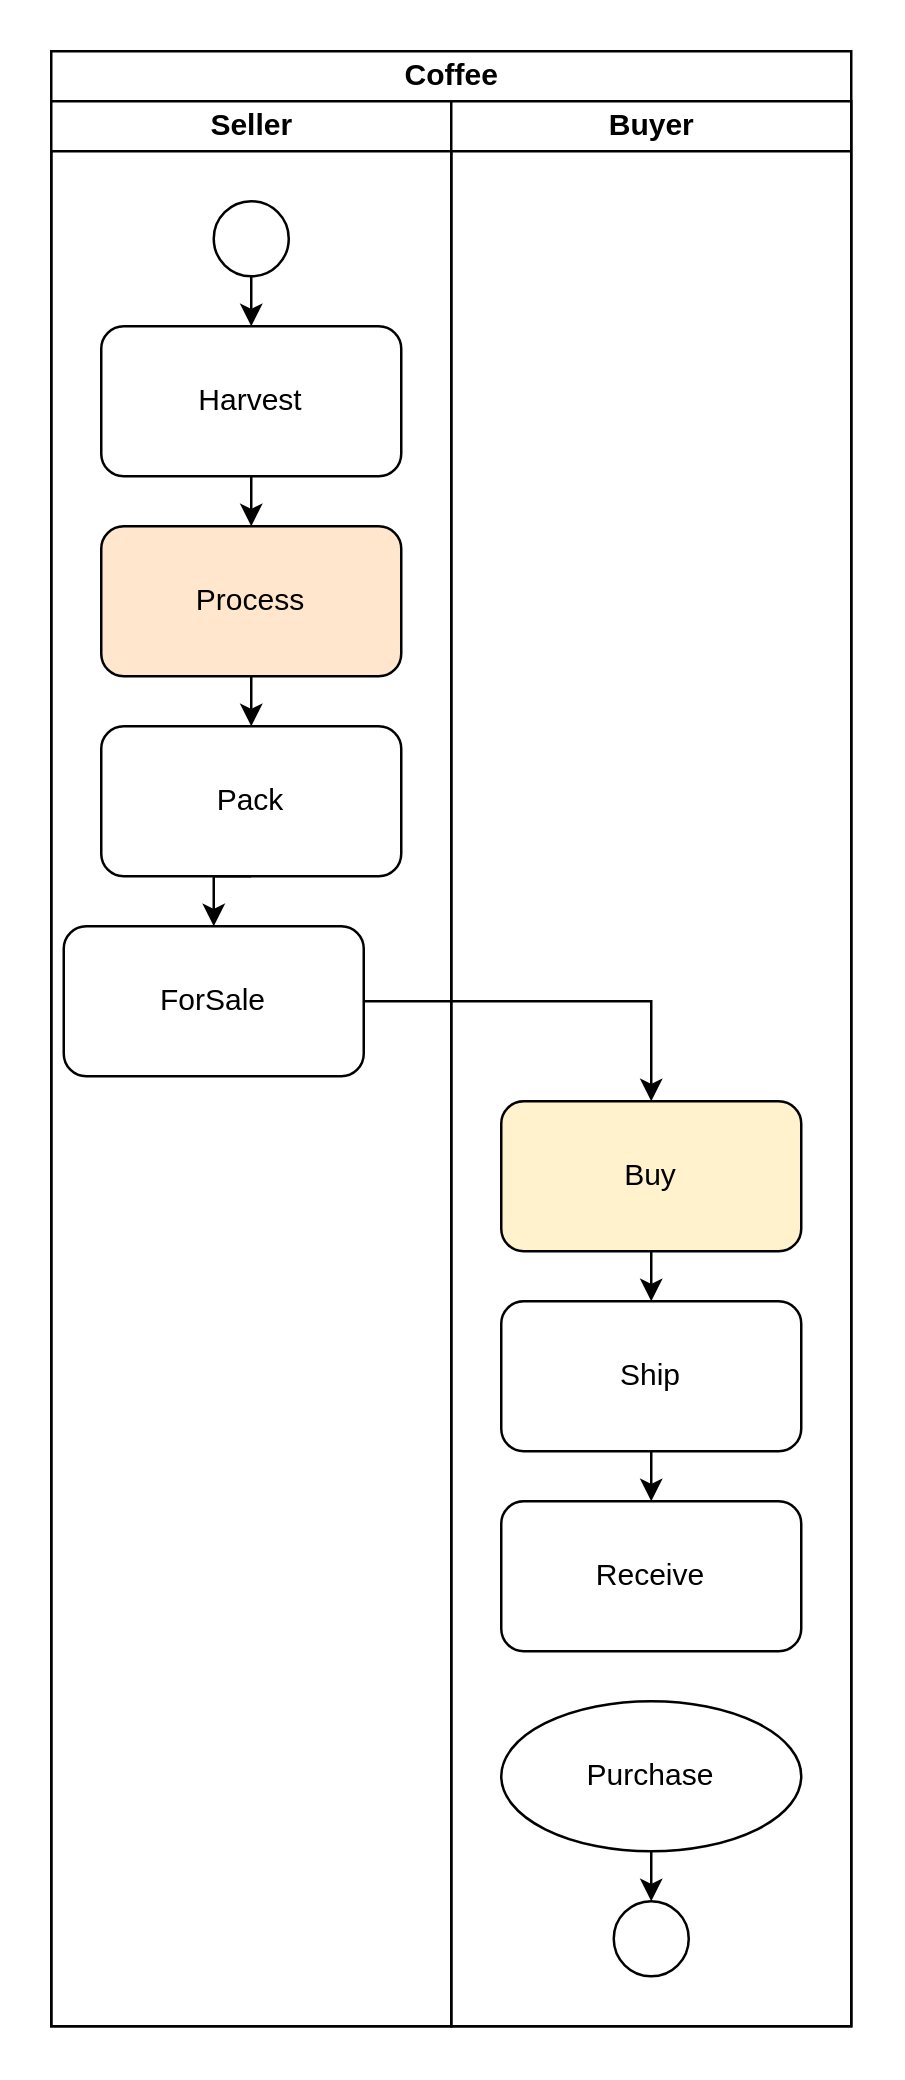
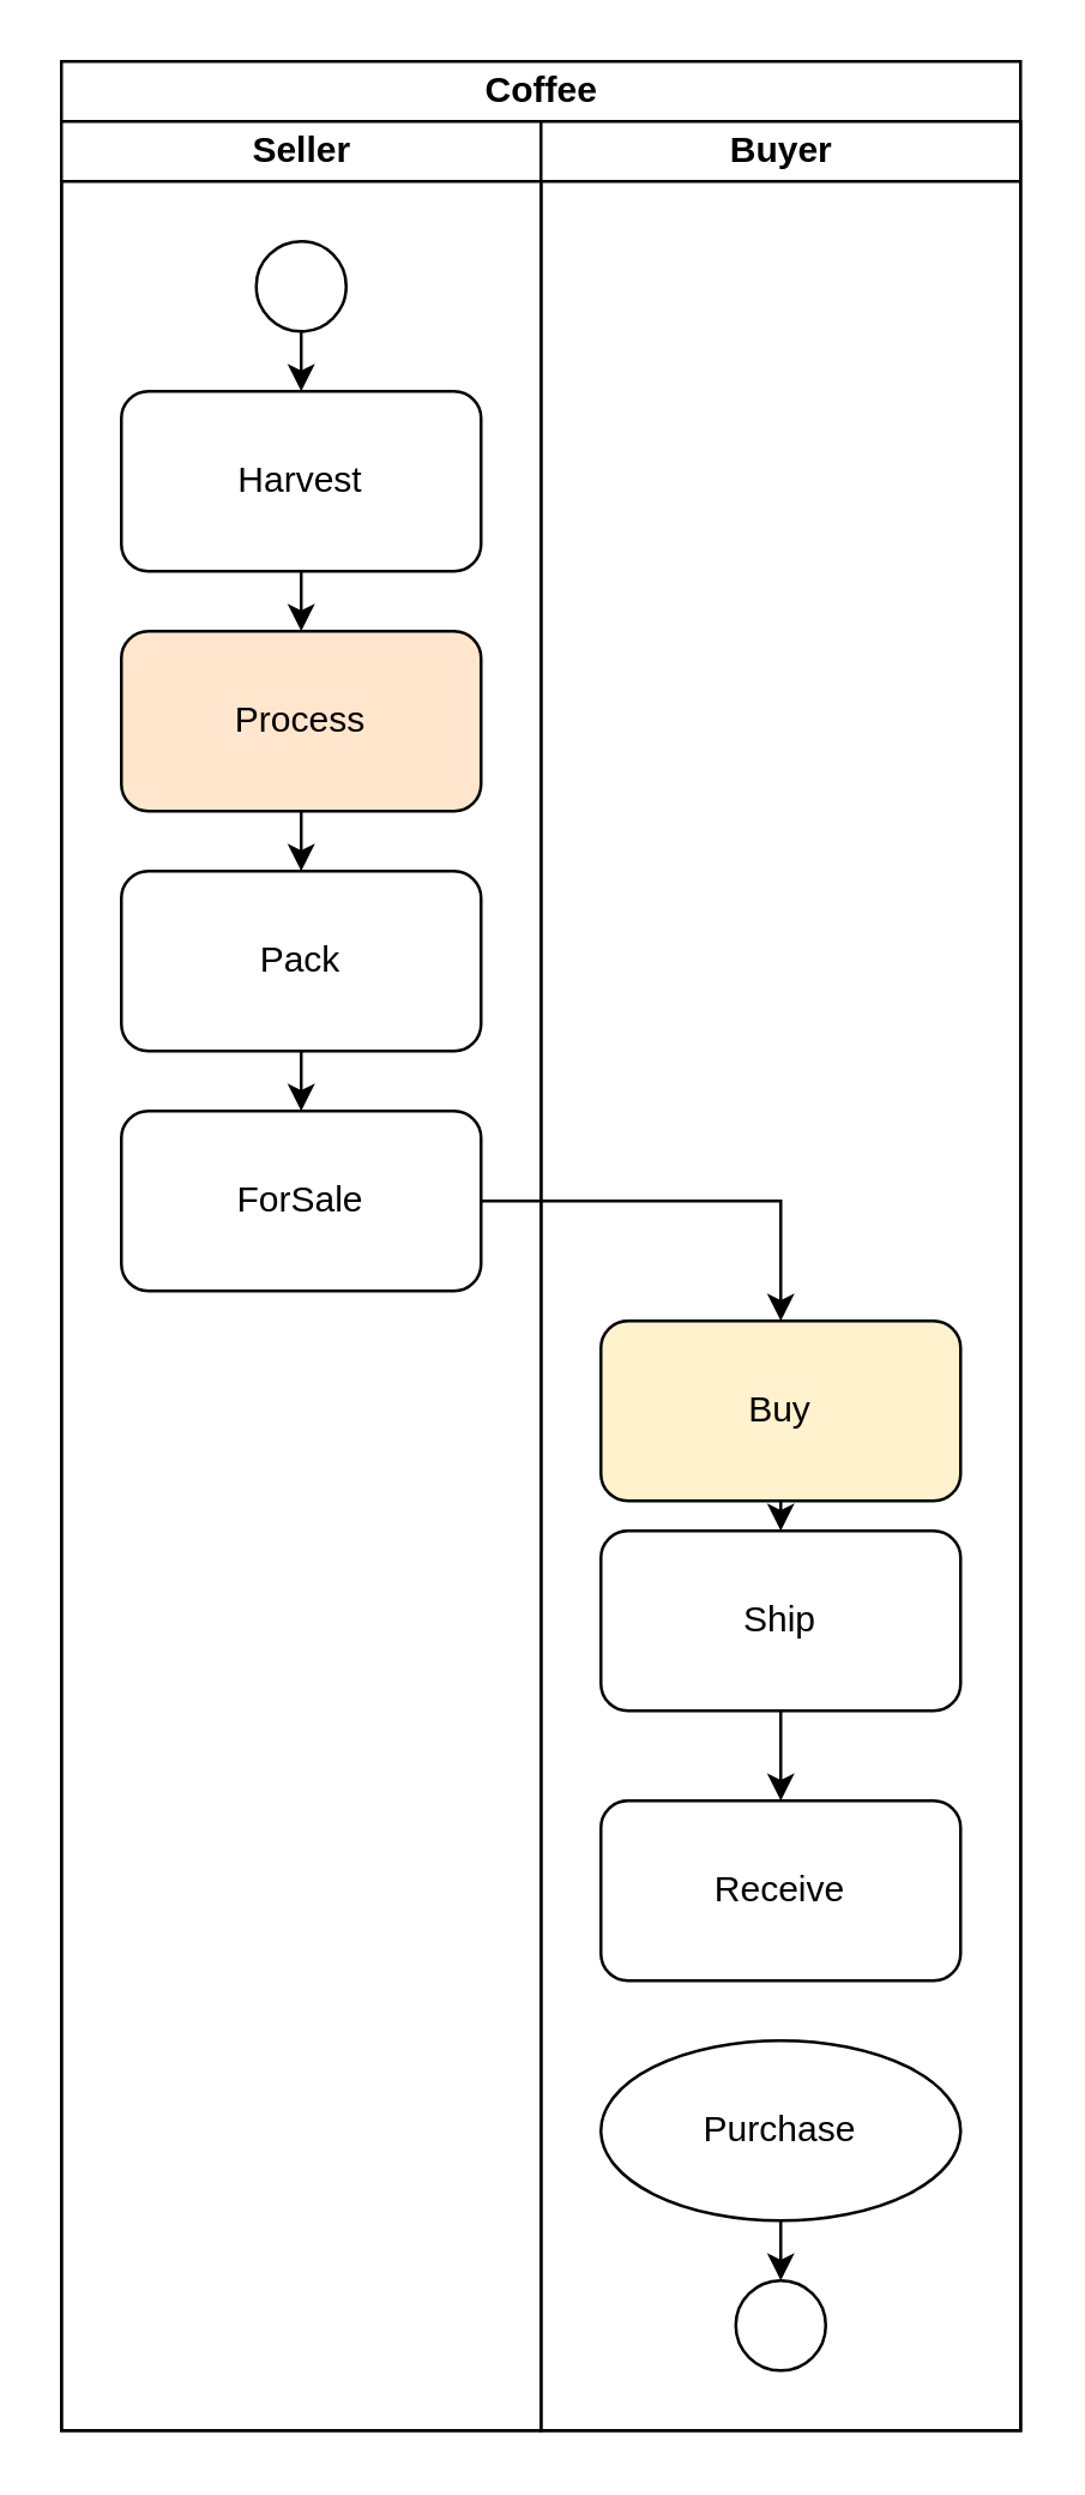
- <mxCell id="12" value="ForSale" style="rounded=1;whiteSpace=wrap;html=1;" vertex="1" parent="3"><mxGeometry x="5" y="330" width="120" height="60" as="geometry" /></mxCell>
+ <mxCell id="12" value="ForSale" style="rounded=1;whiteSpace=wrap;html=1;" vertex="1" parent="3"><mxGeometry x="20" y="330" width="120" height="60" as="geometry" /></mxCell>
- <mxCell id="15" value="Ship" style="rounded=1;whiteSpace=wrap;html=1;" vertex="1" parent="13"><mxGeometry x="20" y="480" width="120" height="60" as="geometry" /></mxCell>
+ <mxCell id="15" value="Ship" style="rounded=1;whiteSpace=wrap;html=1;" vertex="1" parent="13"><mxGeometry x="20" y="470" width="120" height="60" as="geometry" /></mxCell>
